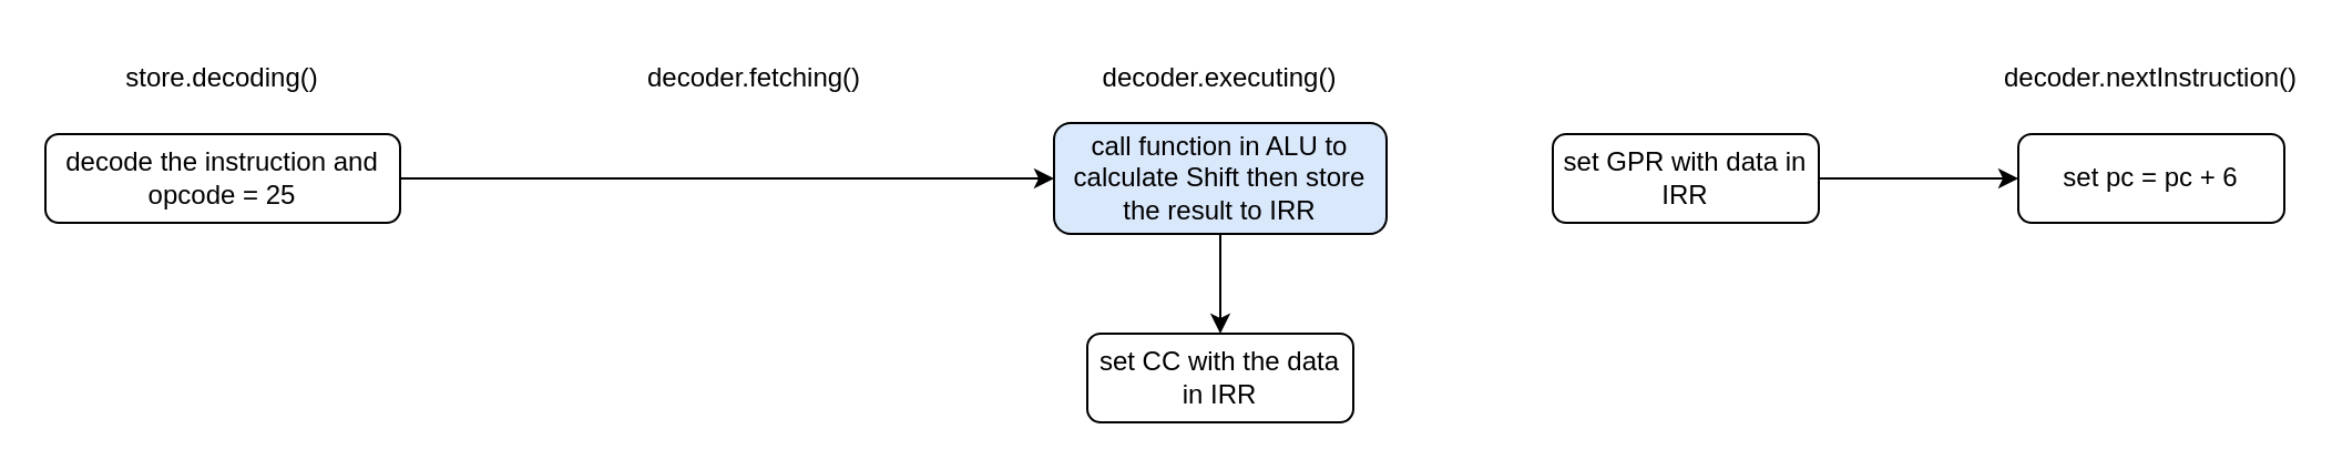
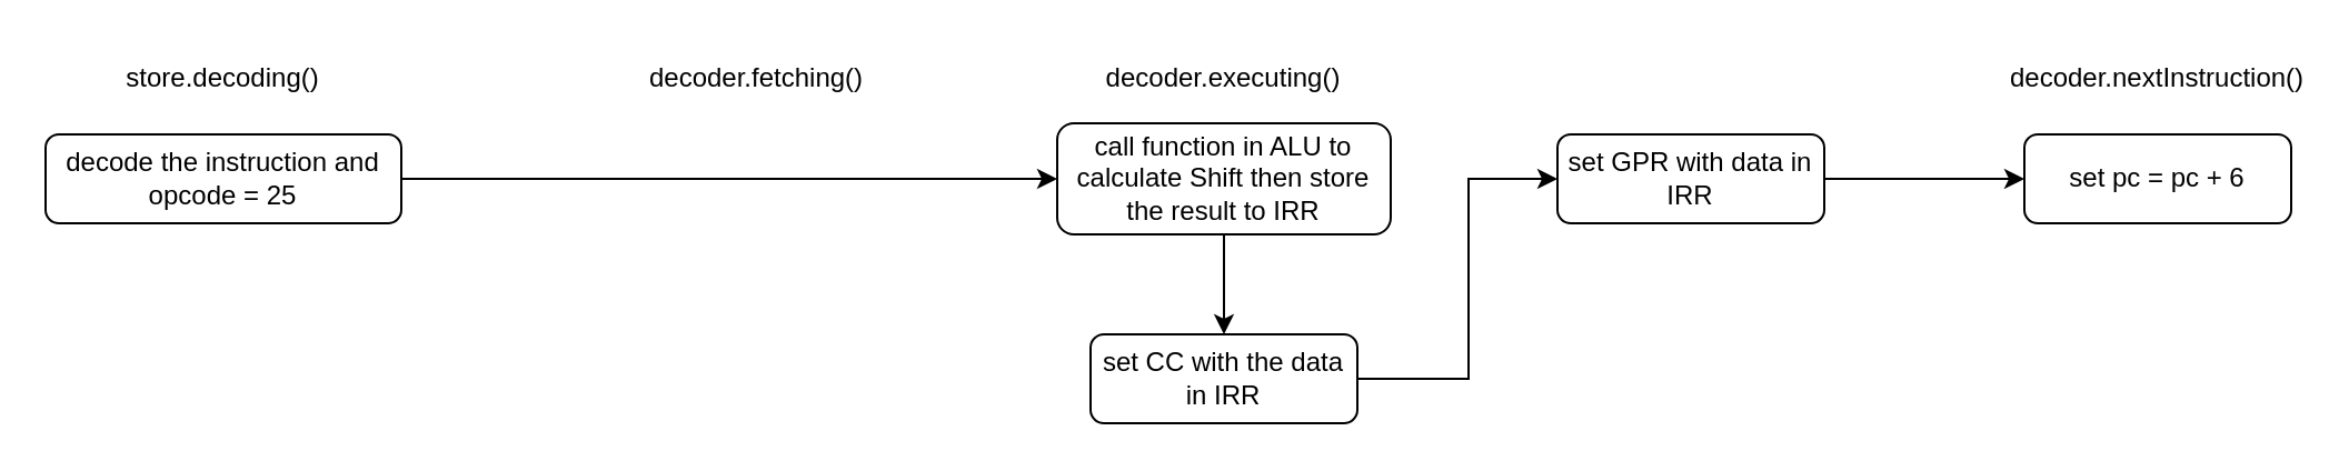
- <mxCell id="5" value="call function in ALU to calculate Shift then store the result to IRR" style="rounded=1;whiteSpace=wrap;html=1;fontSize=12;glass=0;strokeWidth=1;shadow=0;fillColor=#dae8fc;" vertex="1" parent="1"><mxGeometry x="475" y="55" width="150" height="50" as="geometry" /></mxCell>
+ <mxCell id="5" value="call function in ALU to calculate Shift then store the result to IRR" style="rounded=1;whiteSpace=wrap;html=1;fontSize=12;glass=0;strokeWidth=1;shadow=0;" vertex="1" parent="1"><mxGeometry x="475" y="55" width="150" height="50" as="geometry" /></mxCell>
+ <mxCell id="7" value="" style="edgeStyle=orthogonalEdgeStyle;rounded=0;orthogonalLoop=1;jettySize=auto;html=1;" edge="1" parent="1" source="8" target="14"><mxGeometry relative="1" as="geometry"><Array as="points"><mxPoint x="660" y="170" /><mxPoint x="660" y="80" /></Array></mxGeometry></mxCell>
